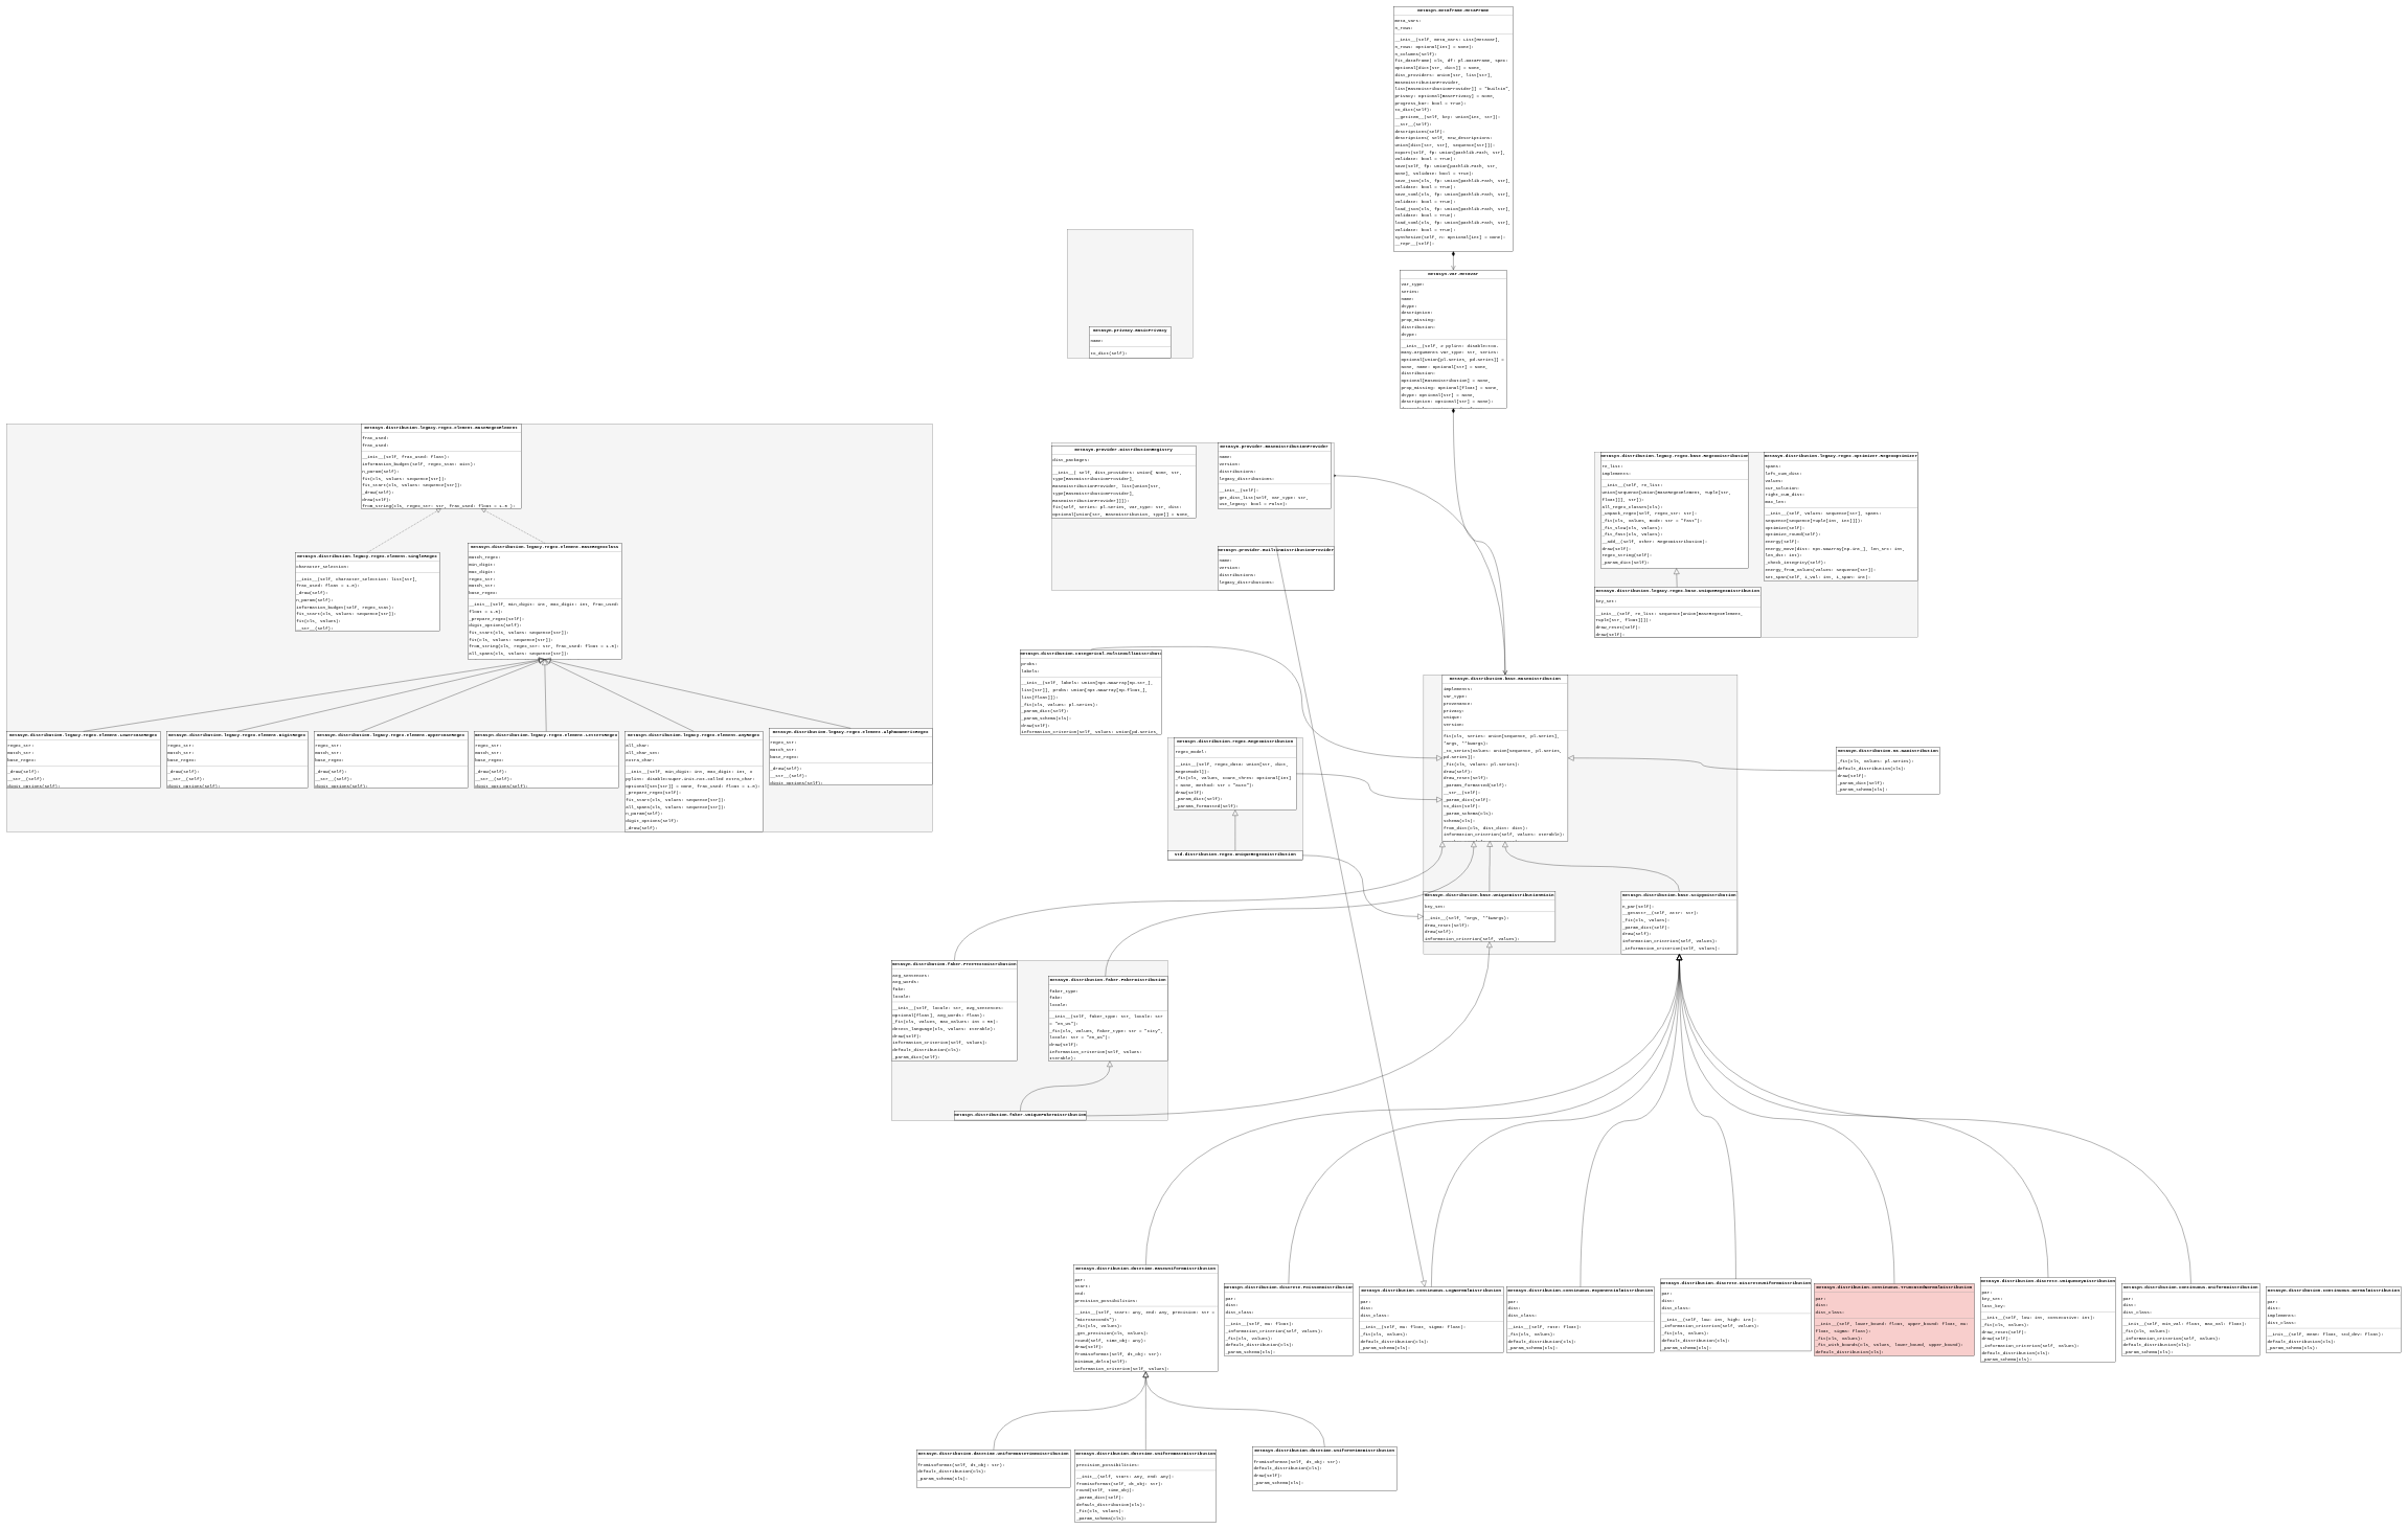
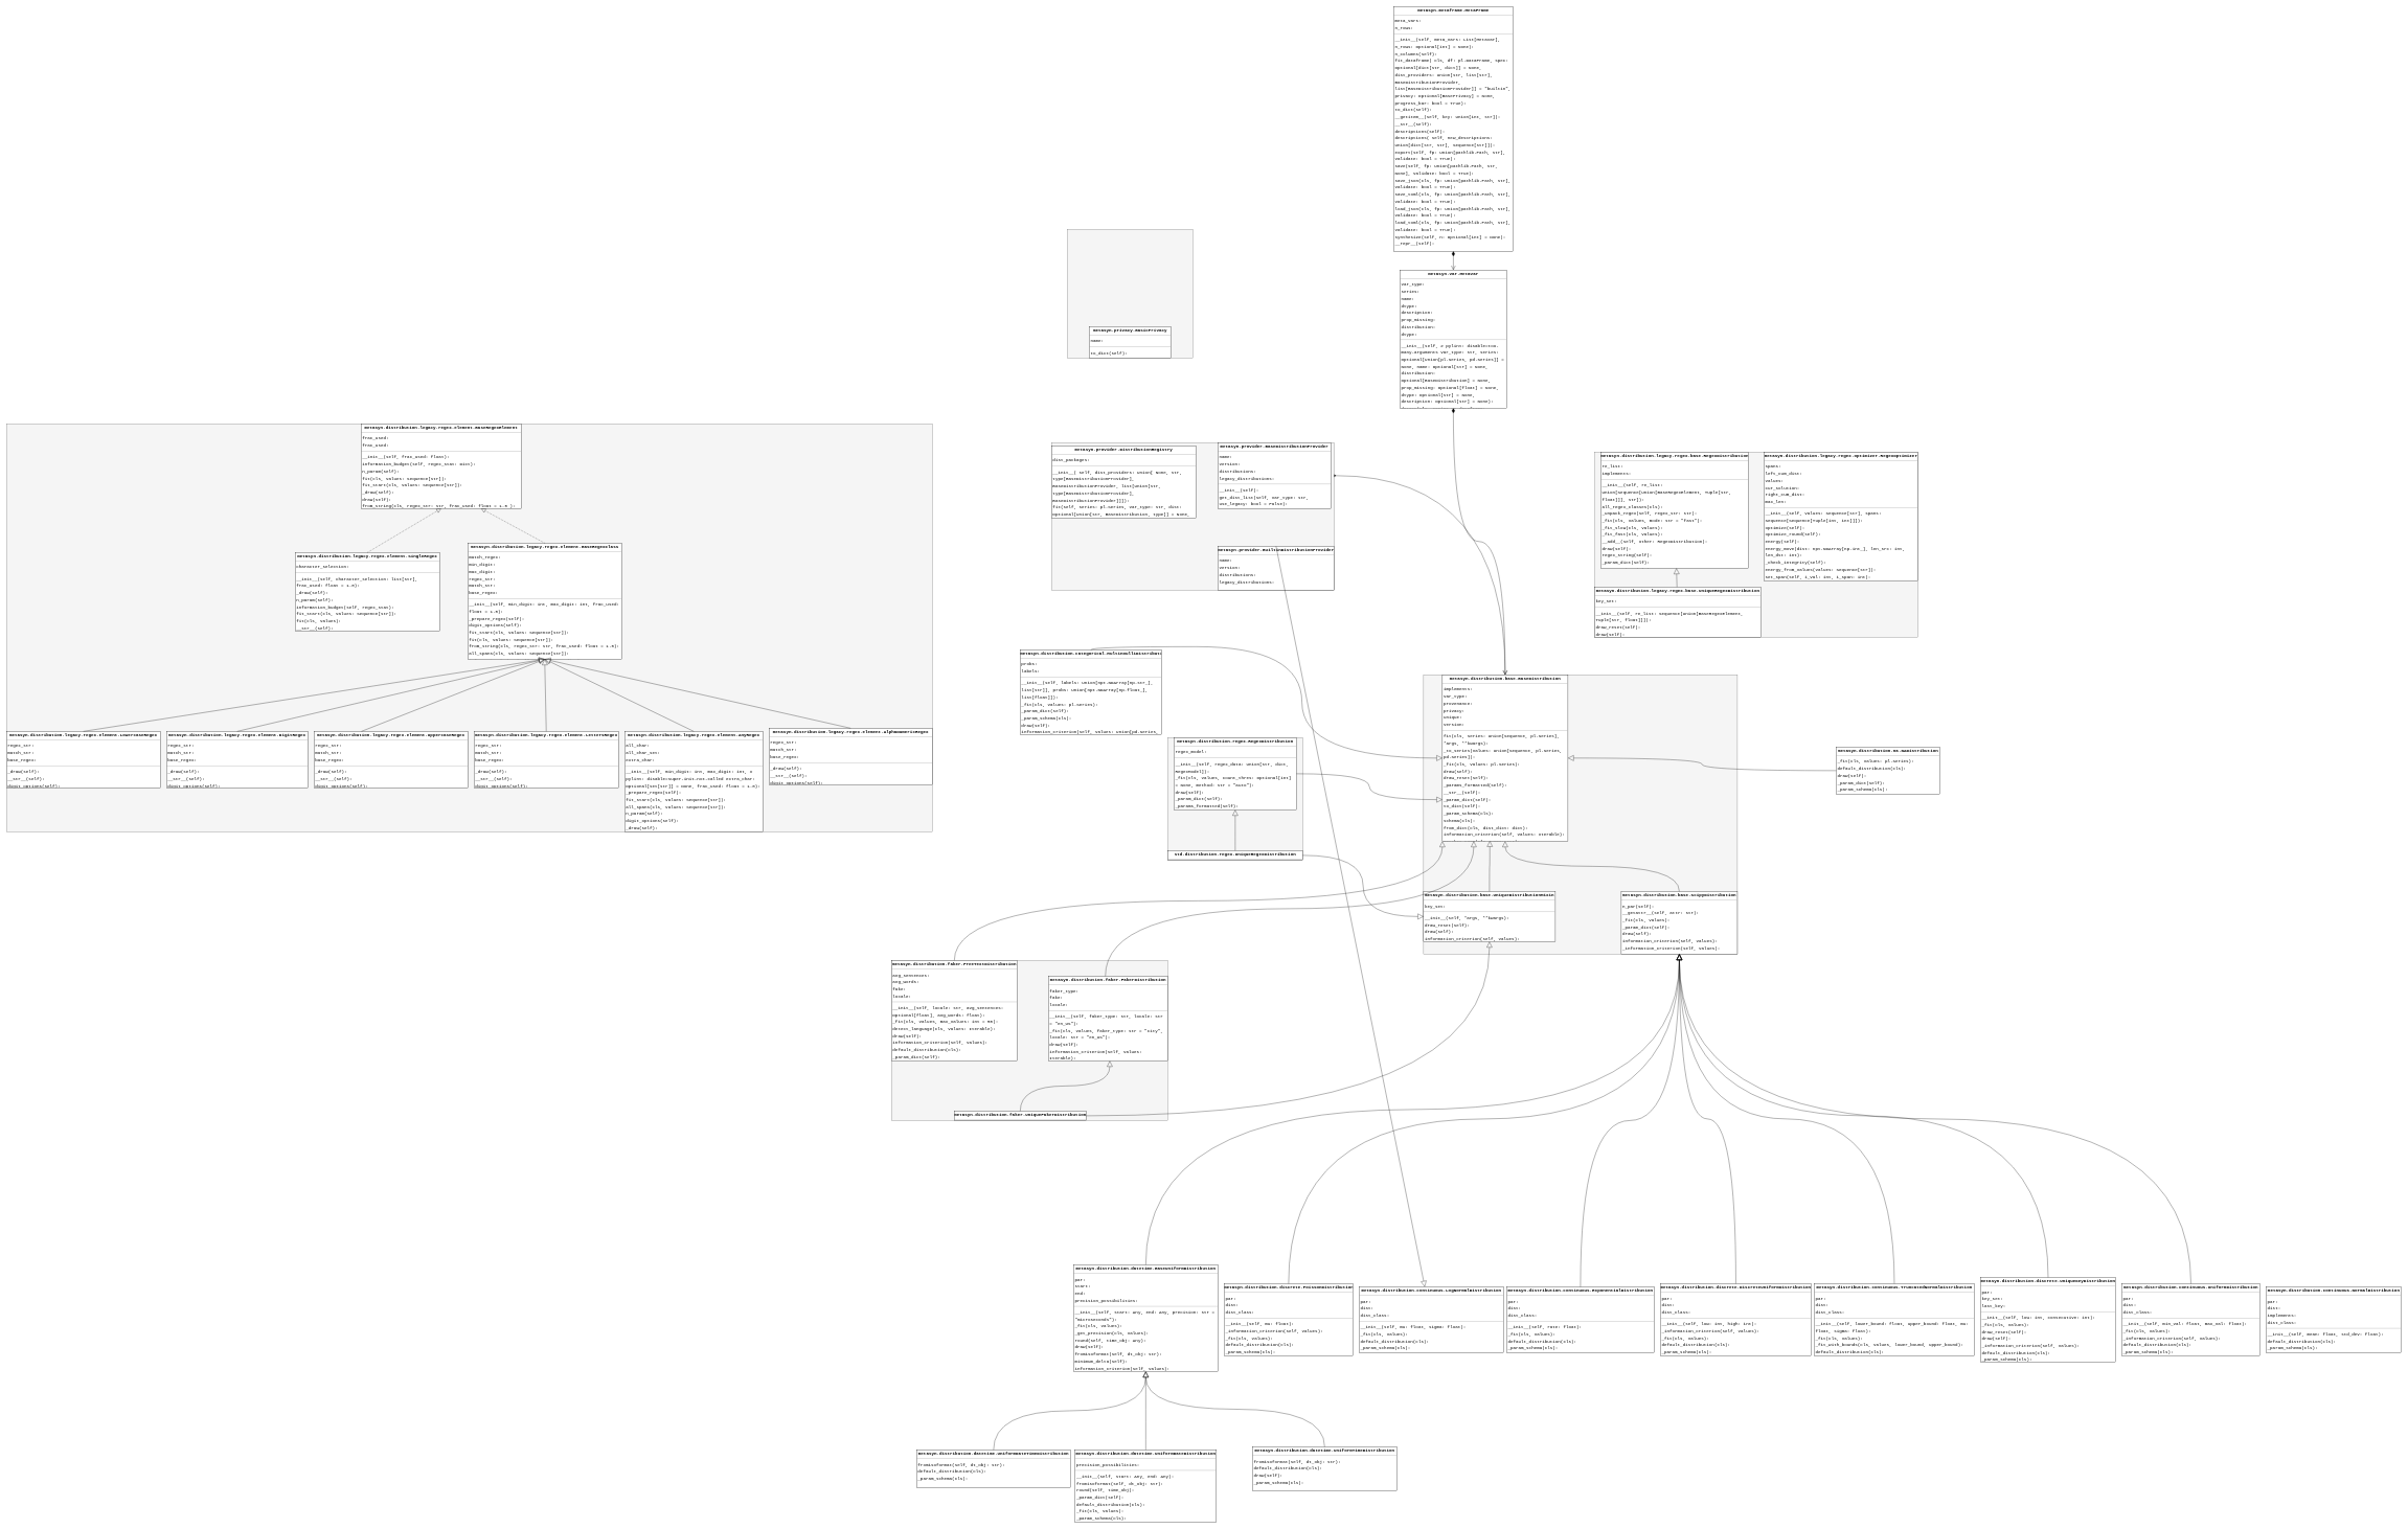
- <mxCell id="78" value="" style="html=1;rounded=0;edgeStyle=orthogonalEdgeStyle;dashed=0;startArrow=none;startSize=16;endArrow=block;exitX=0.5;exitY=0;exitDx=0;exitDy=0;entryX=0.5;entryY=1;entryDx=0;entryDy=0;labelBackgroundColor=none;fontColor=default;fontFamily=Courier New;startFill=0;endFill=0;curved=1;endSize=16;" parent="1" source="20" target="4" edge="1"><mxGeometry width="50" height="50" relative="1" as="geometry"><mxPoint x="4110" y="4098" as="sourcePoint" /><mxPoint x="5148" y="3102" as="targetPoint" /></mxGeometry></mxCell>
- <mxCell id="28" value="&lt;p style=&quot;margin:0px;margin-top:4px;text-align:center;&quot;&gt;&lt;b&gt;metasyn.distribution.discrete.DiscreteUniformDistribution&lt;/b&gt;&lt;/p&gt;&lt;hr size=&quot;1&quot;&gt;&lt;p style=&quot;margin:0 0 0 4px;line-height:1.6;&quot;&gt; par: &lt;br&gt; dist: &lt;br&gt; dist_class: &lt;/p&gt;&lt;hr size=&quot;1&quot;&gt;&lt;p style=&quot;margin:0 0 0 4px;line-height:1.6;&quot;&gt; __init__(self, low: int, high: int): &lt;br&gt; _information_criterion(self, values): &lt;br&gt; _fit(cls, values): &lt;br&gt; default_distribution(cls): &lt;br&gt; _param_schema(cls): &lt;/p&gt;" style="verticalAlign=top;align=left;overflow=fill;fontSize=14;fontFamily=Courier New;html=1;rounded=0;shadow=0;comic=0;labelBackgroundColor=none;strokeWidth=1;whiteSpace=wrap;" parent="1" vertex="1"><mxGeometry x="5290" y="4075" width="480" height="230" as="geometry" /></mxCell>
+ <mxCell id="28" value="&lt;p style=&quot;margin:0px;margin-top:4px;text-align:center;&quot;&gt;&lt;b&gt;metasyn.distribution.discrete.DiscreteUniformDistribution&lt;/b&gt;&lt;/p&gt;&lt;hr size=&quot;1&quot;&gt;&lt;p style=&quot;margin:0 0 0 4px;line-height:1.6;&quot;&gt; par: &lt;br&gt; dist: &lt;br&gt; dist_class: &lt;/p&gt;&lt;hr size=&quot;1&quot;&gt;&lt;p style=&quot;margin:0 0 0 4px;line-height:1.6;&quot;&gt; __init__(self, low: int, high: int): &lt;br&gt; _information_criterion(self, values): &lt;br&gt; _fit(cls, values): &lt;br&gt; default_distribution(cls): &lt;br&gt; _param_schema(cls): &lt;/p&gt;" style="verticalAlign=top;align=left;overflow=fill;fontSize=14;fontFamily=Courier New;html=1;rounded=0;shadow=0;comic=0;labelBackgroundColor=none;strokeWidth=1;whiteSpace=wrap;" parent="1" vertex="1"><mxGeometry x="5290" y="4090" width="480" height="230" as="geometry" /></mxCell>
- <mxCell id="22" value="&lt;p style=&quot;margin:0px;margin-top:4px;text-align:center;&quot;&gt;&lt;b&gt;metasyn.distribution.continuous.TruncatedNormalDistribution&lt;/b&gt;&lt;/p&gt;&lt;hr size=&quot;1&quot;&gt;&lt;p style=&quot;margin:0 0 0 4px;line-height:1.6;&quot;&gt; par: &lt;br&gt; dist: &lt;br&gt; dist_class: &lt;/p&gt;&lt;hr size=&quot;1&quot;&gt;&lt;p style=&quot;margin:0 0 0 4px;line-height:1.6;&quot;&gt; __init__(self, lower_bound: float, upper_bound: float,                  mu: float, sigma: float): &lt;br&gt; _fit(cls, values): &lt;br&gt; _fit_with_bounds(cls, values, lower_bound, upper_bound): &lt;br&gt; default_distribution(cls): &lt;br&gt; _param_schema(cls): &lt;/p&gt;" style="verticalAlign=top;align=left;overflow=fill;fontSize=14;fontFamily=Courier New;html=1;rounded=0;shadow=0;comic=0;labelBackgroundColor=none;strokeWidth=1;whiteSpace=wrap;fillColor=#f8cecc;" parent="1" vertex="1"><mxGeometry x="5780" y="4090" width="510" height="230" as="geometry" /></mxCell>
+ <mxCell id="22" value="&lt;p style=&quot;margin:0px;margin-top:4px;text-align:center;&quot;&gt;&lt;b&gt;metasyn.distribution.continuous.TruncatedNormalDistribution&lt;/b&gt;&lt;/p&gt;&lt;hr size=&quot;1&quot;&gt;&lt;p style=&quot;margin:0 0 0 4px;line-height:1.6;&quot;&gt; par: &lt;br&gt; dist: &lt;br&gt; dist_class: &lt;/p&gt;&lt;hr size=&quot;1&quot;&gt;&lt;p style=&quot;margin:0 0 0 4px;line-height:1.6;&quot;&gt; __init__(self, lower_bound: float, upper_bound: float,                  mu: float, sigma: float): &lt;br&gt; _fit(cls, values): &lt;br&gt; _fit_with_bounds(cls, values, lower_bound, upper_bound): &lt;br&gt; default_distribution(cls): &lt;br&gt; _param_schema(cls): &lt;/p&gt;" style="verticalAlign=top;align=left;overflow=fill;fontSize=14;fontFamily=Courier New;html=1;rounded=0;shadow=0;comic=0;labelBackgroundColor=none;strokeWidth=1;whiteSpace=wrap;" parent="1" vertex="1"><mxGeometry x="5780" y="4090" width="510" height="230" as="geometry" /></mxCell>
